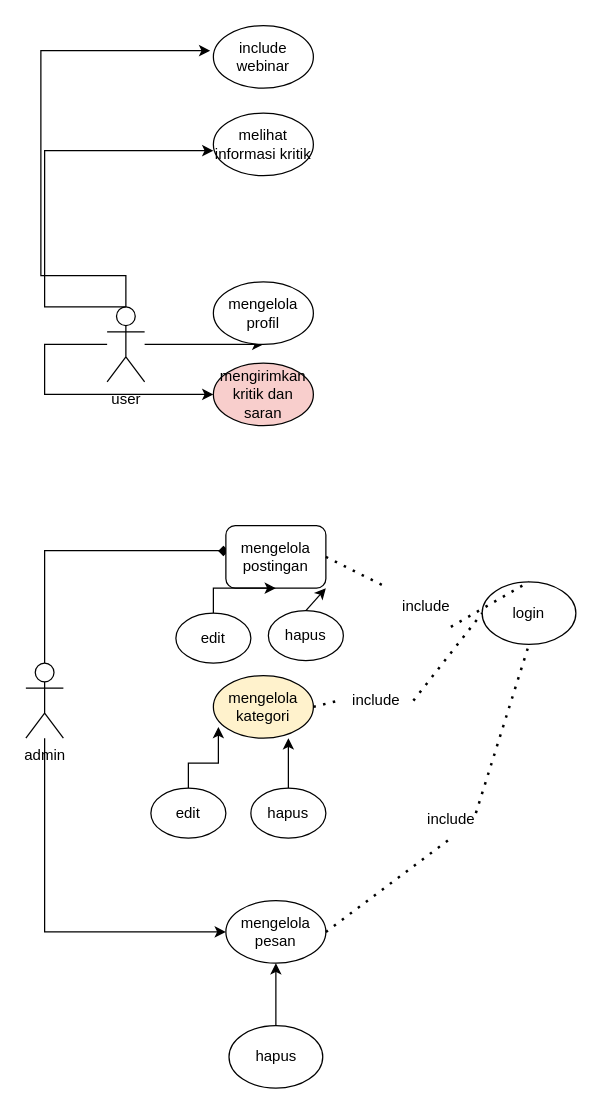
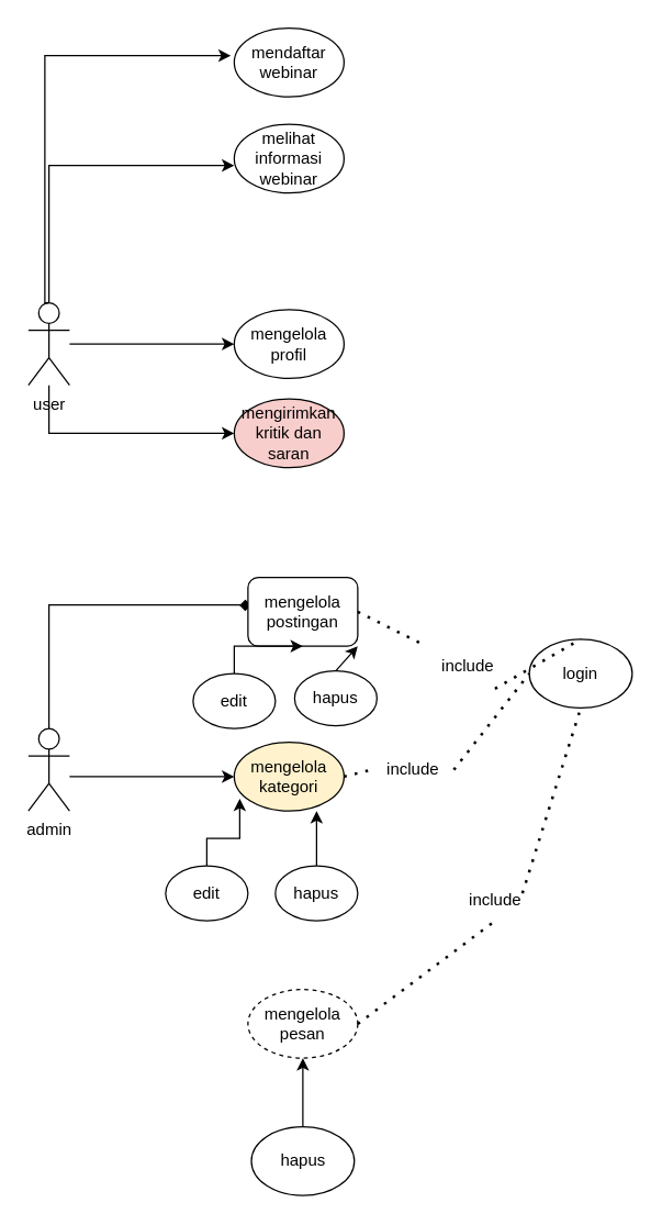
- <mxCell id="35" value="include webinar" style="ellipse;whiteSpace=wrap;html=1;" vertex="1" parent="1"><mxGeometry x="170" y="20" width="80" height="50" as="geometry" /></mxCell>
+ <mxCell id="35" value="mendaftar webinar" style="ellipse;whiteSpace=wrap;html=1;" vertex="1" parent="1"><mxGeometry x="170" y="20" width="80" height="50" as="geometry" /></mxCell>
- <mxCell id="34" value="melihat informasi kritik" style="ellipse;whiteSpace=wrap;html=1;" vertex="1" parent="1"><mxGeometry x="170" y="90" width="80" height="50" as="geometry" /></mxCell>
+ <mxCell id="34" value="melihat informasi webinar" style="ellipse;whiteSpace=wrap;html=1;" vertex="1" parent="1"><mxGeometry x="170" y="90" width="80" height="50" as="geometry" /></mxCell>
- <mxCell id="4" value="user" style="shape=umlActor;verticalLabelPosition=bottom;verticalAlign=top;html=1;outlineConnect=0;" parent="1" vertex="1"><mxGeometry x="85" y="245" width="30" height="60" as="geometry" /></mxCell>
+ <mxCell id="4" value="user" style="shape=umlActor;verticalLabelPosition=bottom;verticalAlign=top;html=1;outlineConnect=0;" parent="1" vertex="1"><mxGeometry x="20" y="220" width="30" height="60" as="geometry" /></mxCell>
+ <mxCell id="6" style="edgeStyle=orthogonalEdgeStyle;rounded=0;orthogonalLoop=1;jettySize=auto;html=1;entryX=0;entryY=0.5;entryDx=0;entryDy=0;" parent="1" source="8" target="12" edge="1"><mxGeometry relative="1" as="geometry"><Array as="points"><mxPoint x="90" y="565" /><mxPoint x="90" y="565" /></Array></mxGeometry></mxCell>
- <mxCell id="7" style="edgeStyle=orthogonalEdgeStyle;rounded=0;orthogonalLoop=1;jettySize=auto;html=1;entryX=0;entryY=0.5;entryDx=0;entryDy=0;" parent="1" source="8" target="13" edge="1"><mxGeometry relative="1" as="geometry"><Array as="points"><mxPoint x="35" y="745" /></Array></mxGeometry></mxCell>
- <mxCell id="13" value="mengelola pesan" style="ellipse;whiteSpace=wrap;html=1;" parent="1" vertex="1"><mxGeometry x="180" y="720" width="80" height="50" as="geometry" /></mxCell>
+ <mxCell id="13" value="mengelola pesan" style="ellipse;whiteSpace=wrap;html=1;dashed=1;" parent="1" vertex="1"><mxGeometry x="180" y="720" width="80" height="50" as="geometry" /></mxCell>
